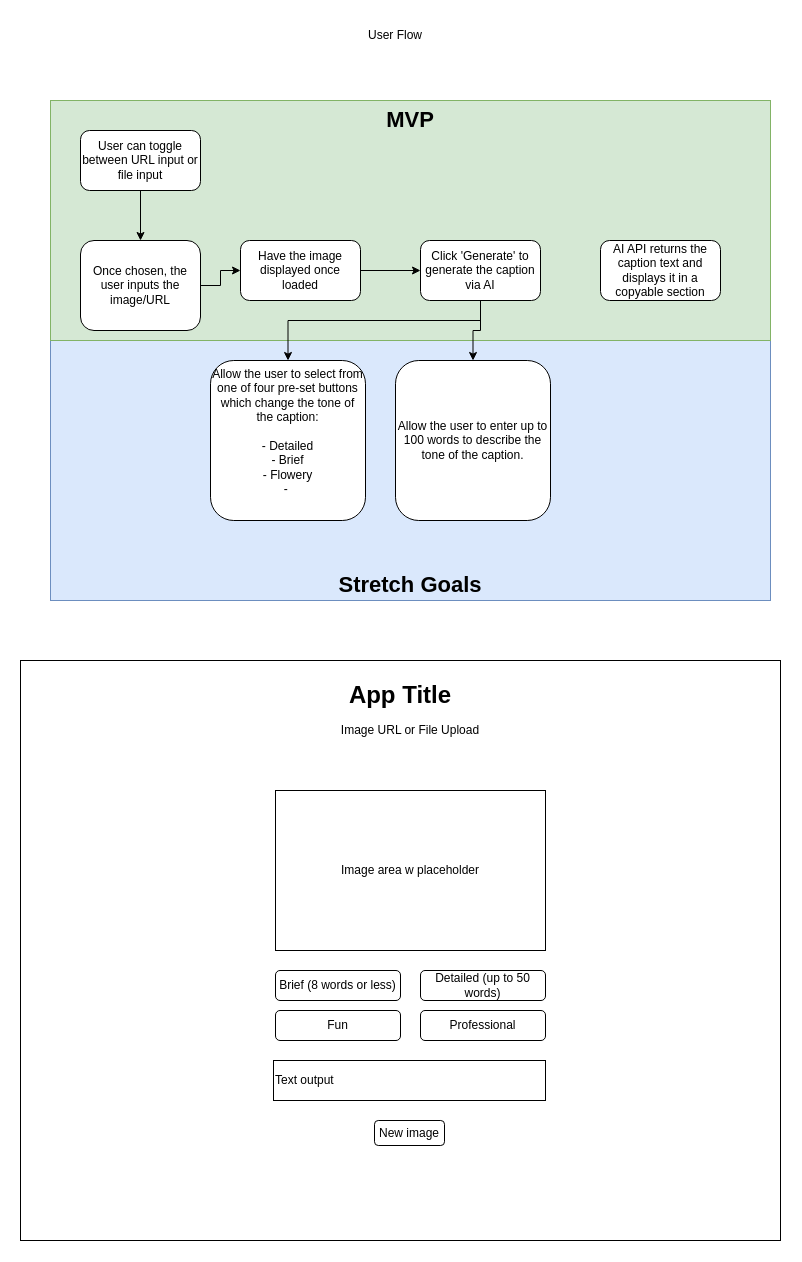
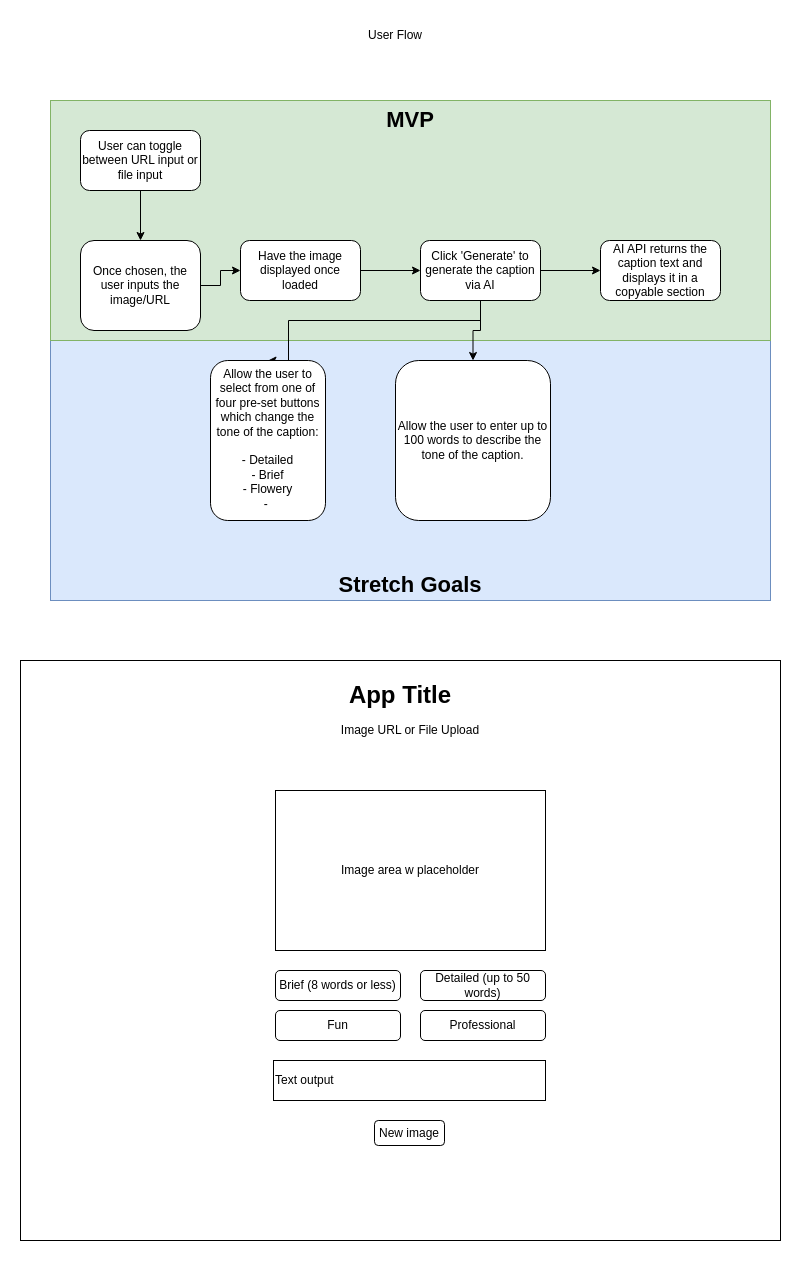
+ <mxCell id="11" value="" style="edgeStyle=orthogonalEdgeStyle;rounded=0;orthogonalLoop=1;jettySize=auto;html=1;" edge="1" parent="1" source="14" target="15"><mxGeometry relative="1" as="geometry" /></mxCell>
- <mxCell id="16" value="&lt;div&gt;Allow the user to select from one of four pre-set buttons which change the tone of the caption:&lt;/div&gt;&lt;div&gt;&lt;br&gt;&lt;/div&gt;&lt;div&gt;- Detailed&lt;/div&gt;&lt;div&gt;- Brief&lt;/div&gt;&lt;div&gt;- Flowery&lt;/div&gt;&lt;div&gt;-&amp;nbsp;&lt;/div&gt;" style="rounded=1;whiteSpace=wrap;html=1;verticalAlign=top;" vertex="1" parent="1"><mxGeometry x="210" y="360" width="155" height="160" as="geometry" /></mxCell>
+ <mxCell id="16" value="&lt;div&gt;Allow the user to select from one of four pre-set buttons which change the tone of the caption:&lt;/div&gt;&lt;div&gt;&lt;br&gt;&lt;/div&gt;&lt;div&gt;- Detailed&lt;/div&gt;&lt;div&gt;- Brief&lt;/div&gt;&lt;div&gt;- Flowery&lt;/div&gt;&lt;div&gt;-&amp;nbsp;&lt;/div&gt;" style="rounded=1;whiteSpace=wrap;html=1;verticalAlign=top;" vertex="1" parent="1"><mxGeometry x="210" y="360" width="115" height="160" as="geometry" /></mxCell>
